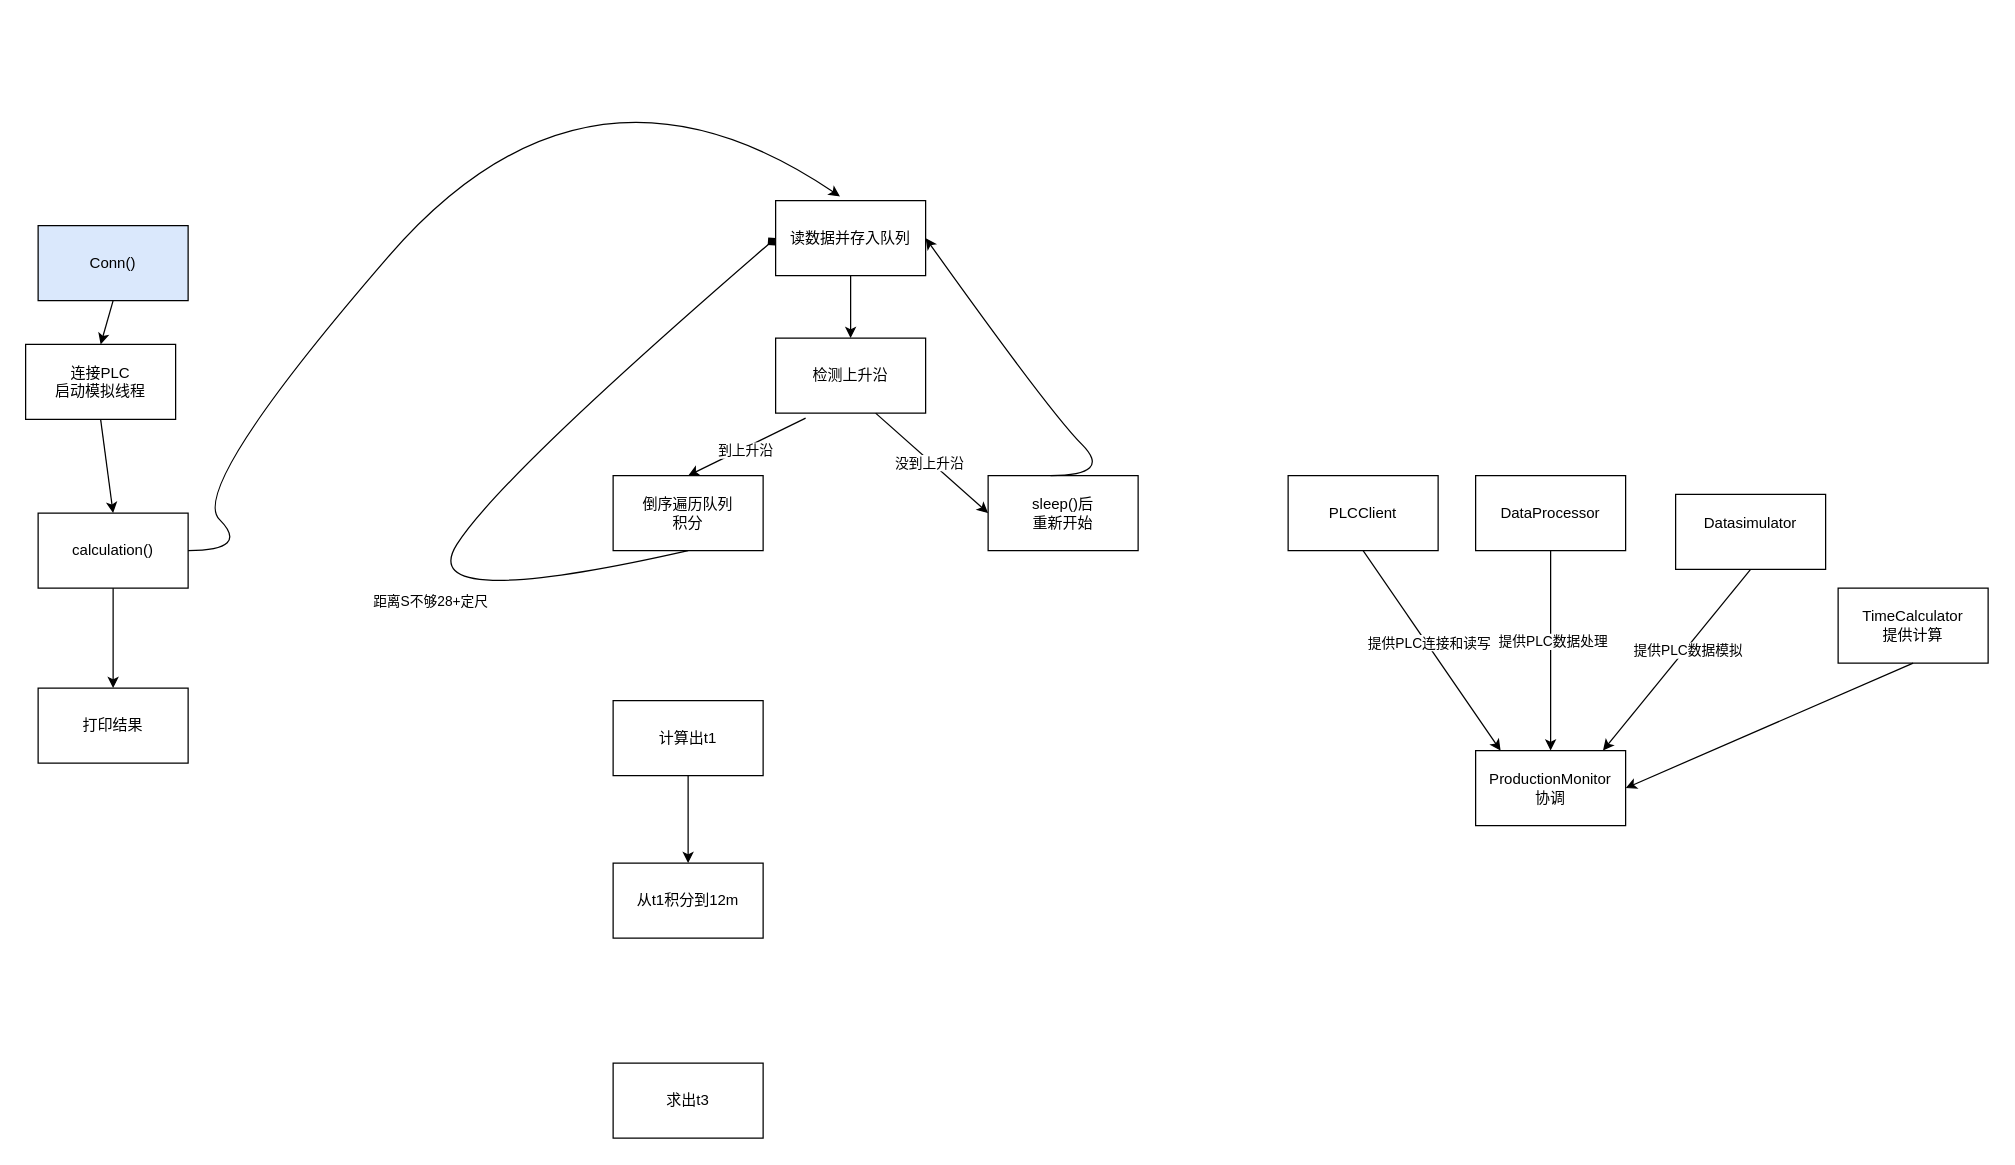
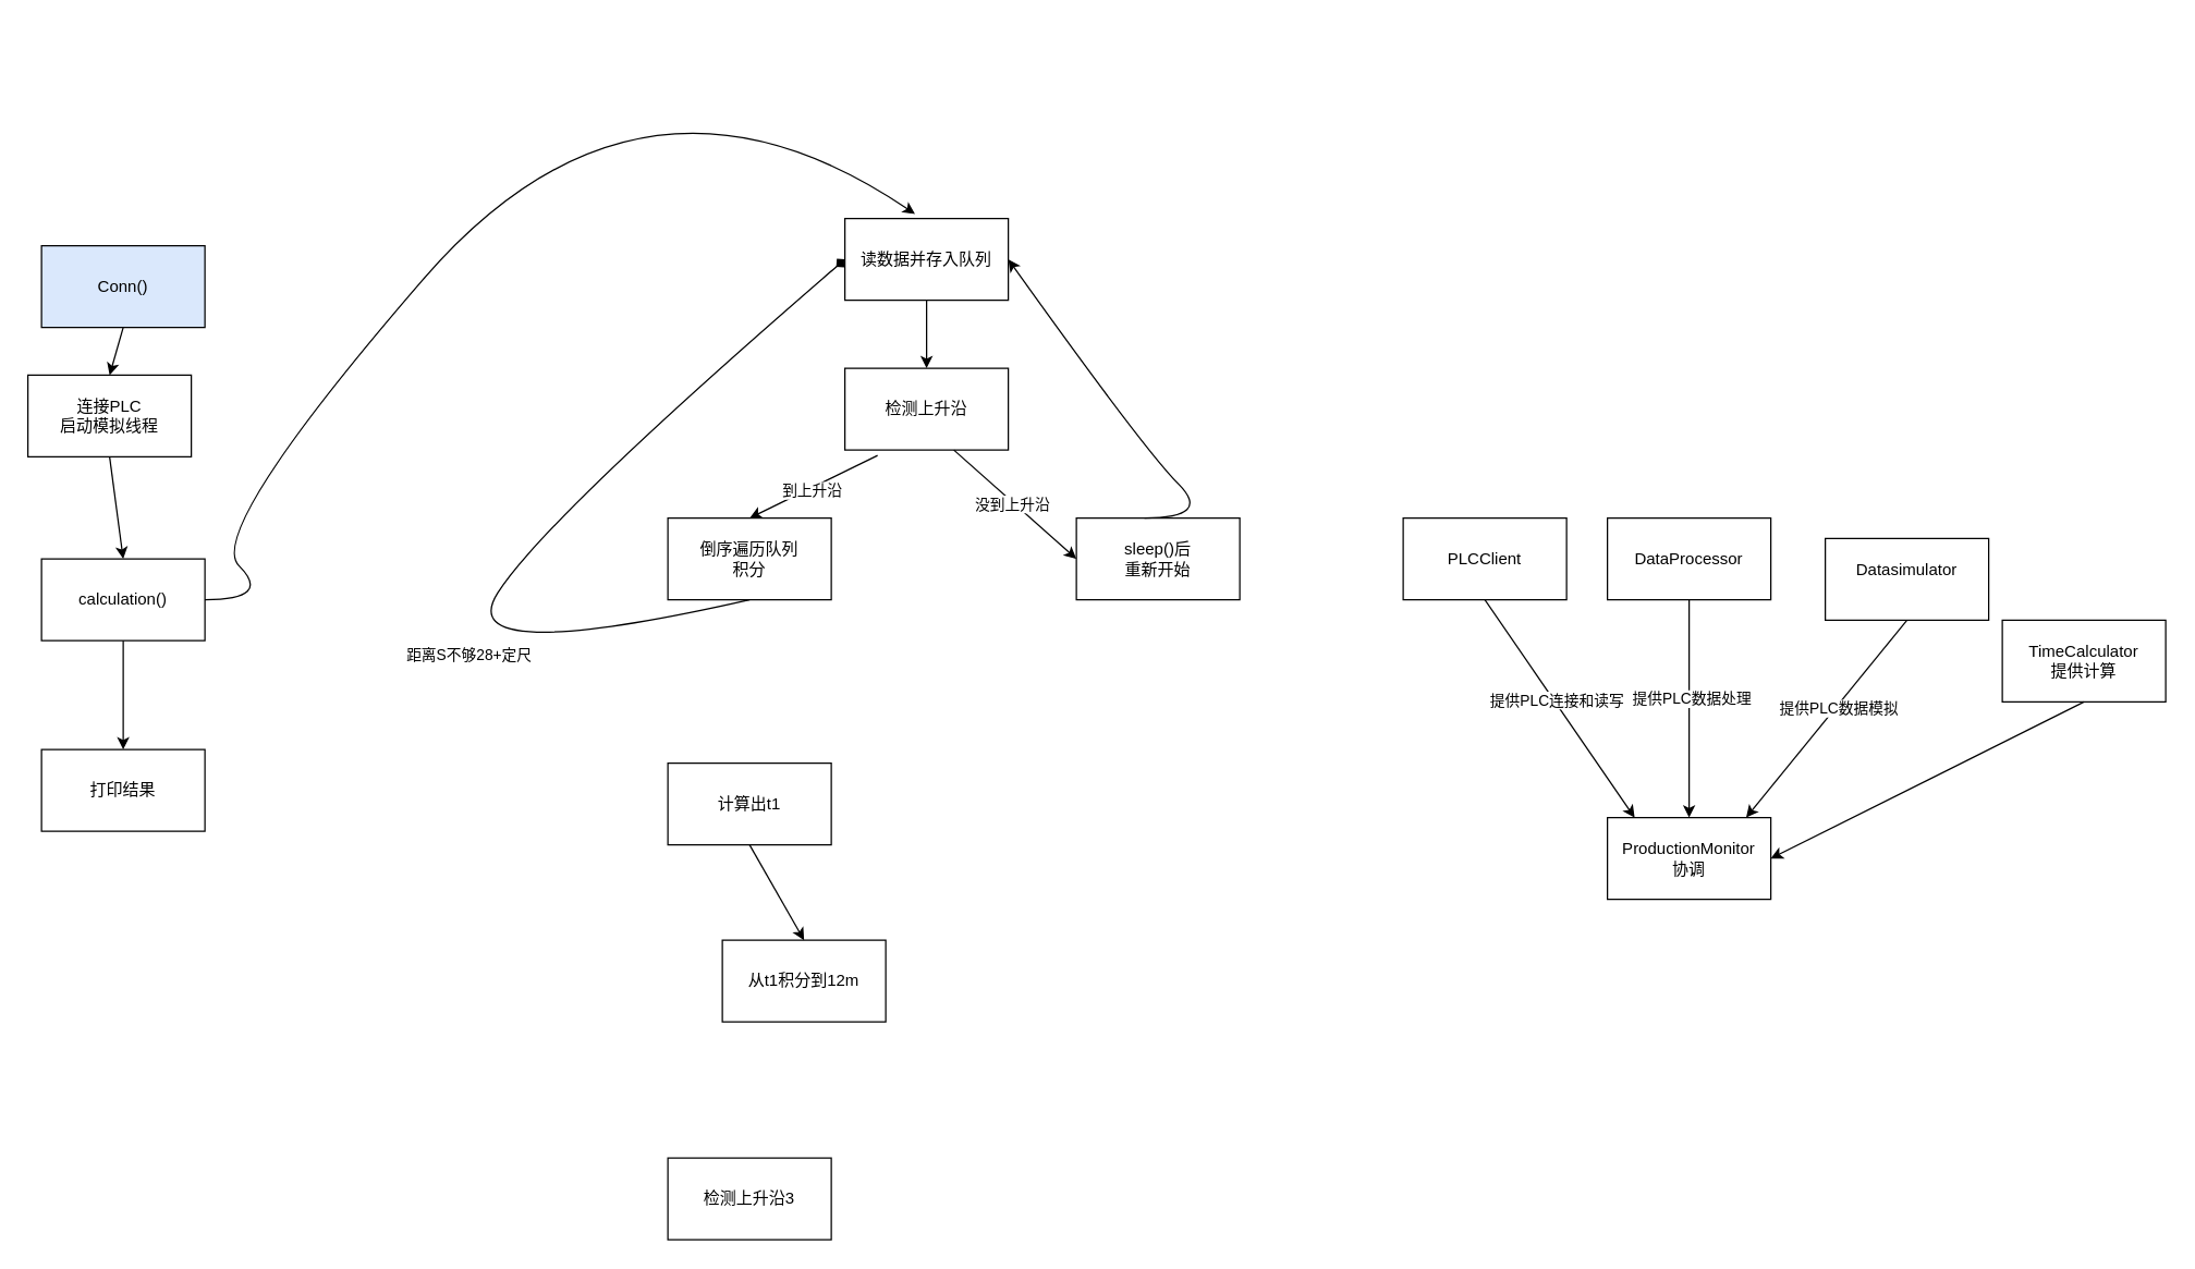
- <mxCell id="36" value="TimeCalculator&lt;div&gt;提供计算&lt;/div&gt;" style="whiteSpace=wrap;html=1;" vertex="1" parent="1"><mxGeometry x="1470" y="470" width="120" height="60" as="geometry" /></mxCell>
+ <mxCell id="36" value="TimeCalculator&lt;div&gt;提供计算&lt;/div&gt;" style="whiteSpace=wrap;html=1;" vertex="1" parent="1"><mxGeometry x="1470" y="455" width="120" height="60" as="geometry" /></mxCell>
- <mxCell id="18" value="从t1积分到12m" style="whiteSpace=wrap;html=1;" vertex="1" parent="1"><mxGeometry x="490" y="690" width="120" height="60" as="geometry" /></mxCell>
+ <mxCell id="18" value="从t1积分到12m" style="whiteSpace=wrap;html=1;" vertex="1" parent="1"><mxGeometry x="530" y="690" width="120" height="60" as="geometry" /></mxCell>
- <mxCell id="20" value="求出t3" style="whiteSpace=wrap;html=1;" vertex="1" parent="1"><mxGeometry x="490" y="850" width="120" height="60" as="geometry" /></mxCell>
+ <mxCell id="20" value="检测上升沿3" style="whiteSpace=wrap;html=1;" vertex="1" parent="1"><mxGeometry x="490" y="850" width="120" height="60" as="geometry" /></mxCell>
